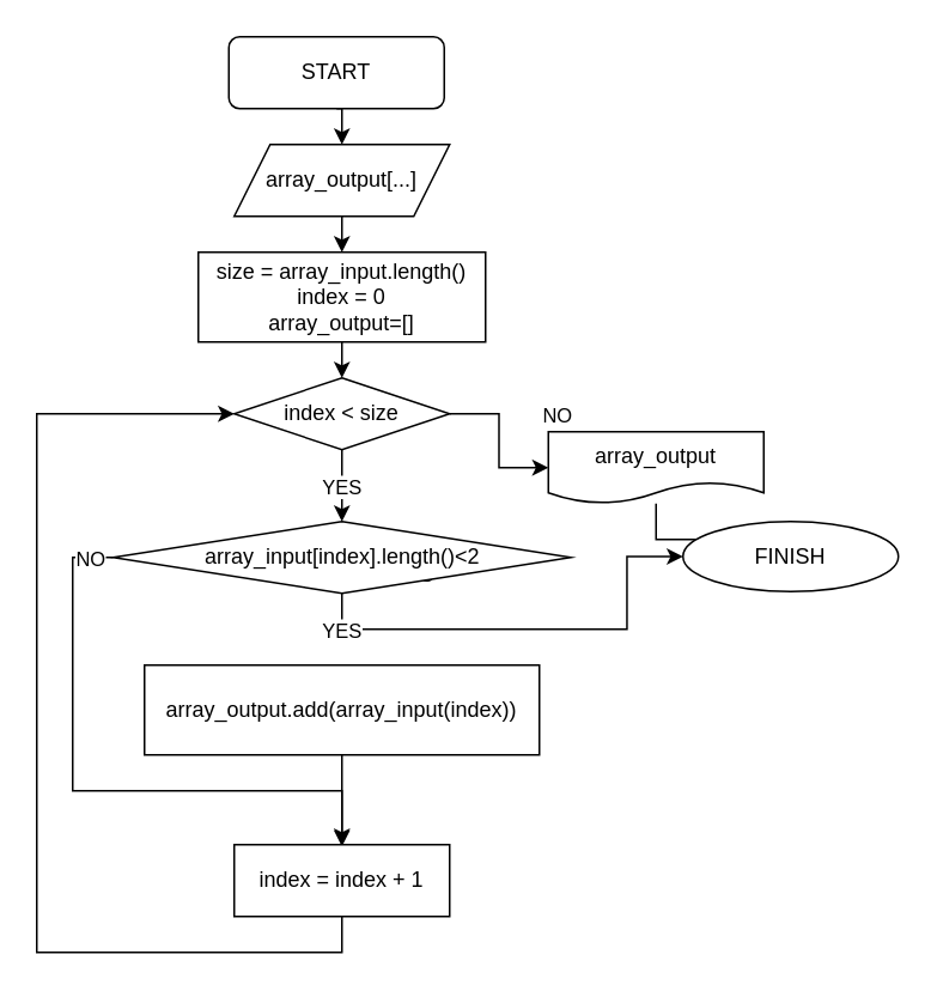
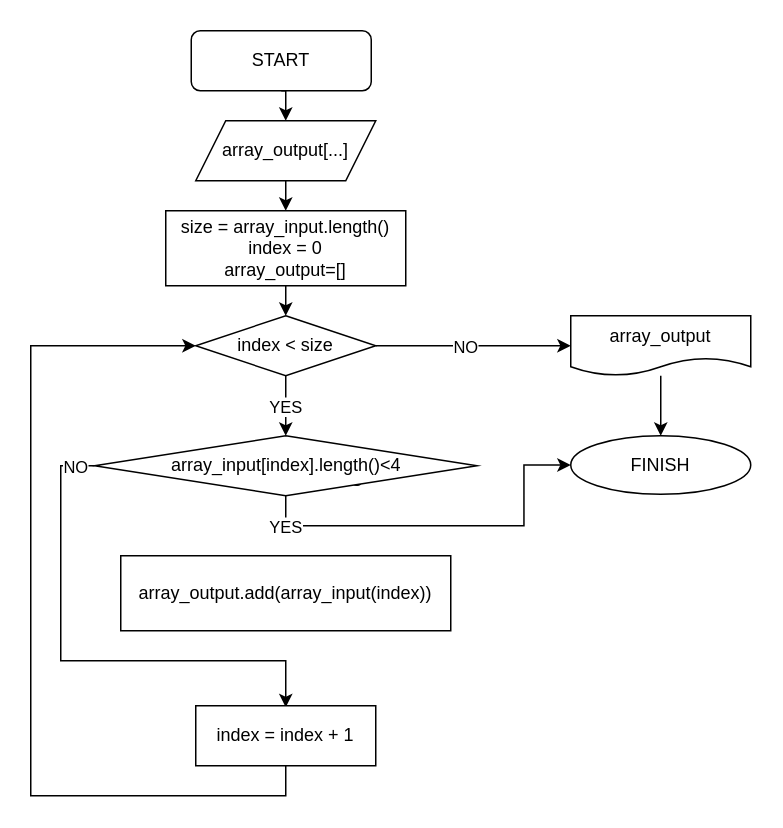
- <mxCell id="24" value="array_output" style="shape=document;whiteSpace=wrap;html=1;boundedLbl=1;" vertex="1" parent="1"><mxGeometry x="305" y="240" width="120" height="40" as="geometry" /></mxCell>
+ <mxCell id="24" value="array_output" style="shape=document;whiteSpace=wrap;html=1;boundedLbl=1;" vertex="1" parent="1"><mxGeometry x="380" y="210" width="120" height="40" as="geometry" /></mxCell>
- <mxCell id="18" value="array_input[index].length()&amp;lt;2" style="rhombus;whiteSpace=wrap;html=1;" vertex="1" parent="1"><mxGeometry x="62.5" y="290" width="255" height="40" as="geometry" /></mxCell>
+ <mxCell id="18" value="array_input[index].length()&amp;lt;4" style="rhombus;whiteSpace=wrap;html=1;" vertex="1" parent="1"><mxGeometry x="62.5" y="290" width="255" height="40" as="geometry" /></mxCell>
- <mxCell id="19" style="edgeStyle=orthogonalEdgeStyle;rounded=0;orthogonalLoop=1;jettySize=auto;html=1;exitX=0.5;exitY=1;exitDx=0;exitDy=0;entryX=0.5;entryY=0;entryDx=0;entryDy=0;" edge="1" parent="1" source="20" target="22"><mxGeometry relative="1" as="geometry" /></mxCell>
